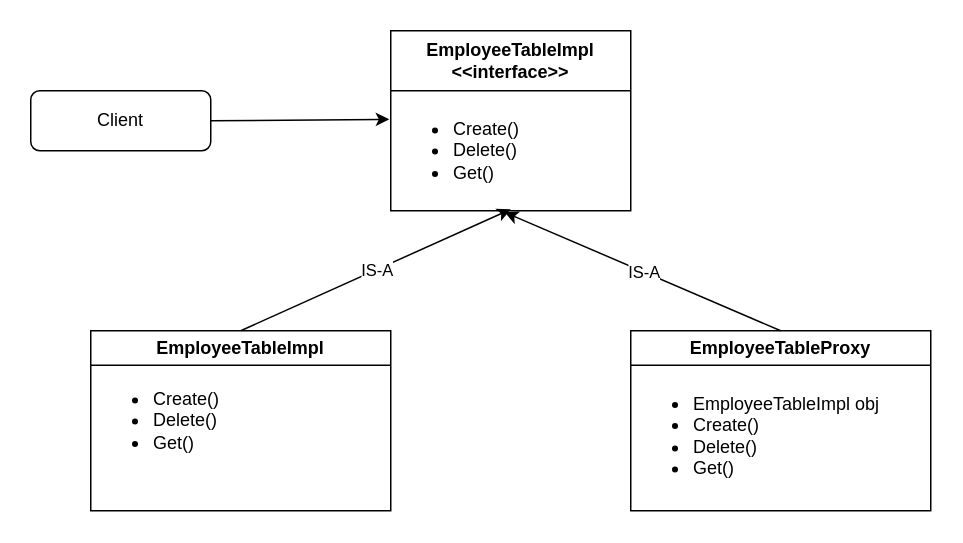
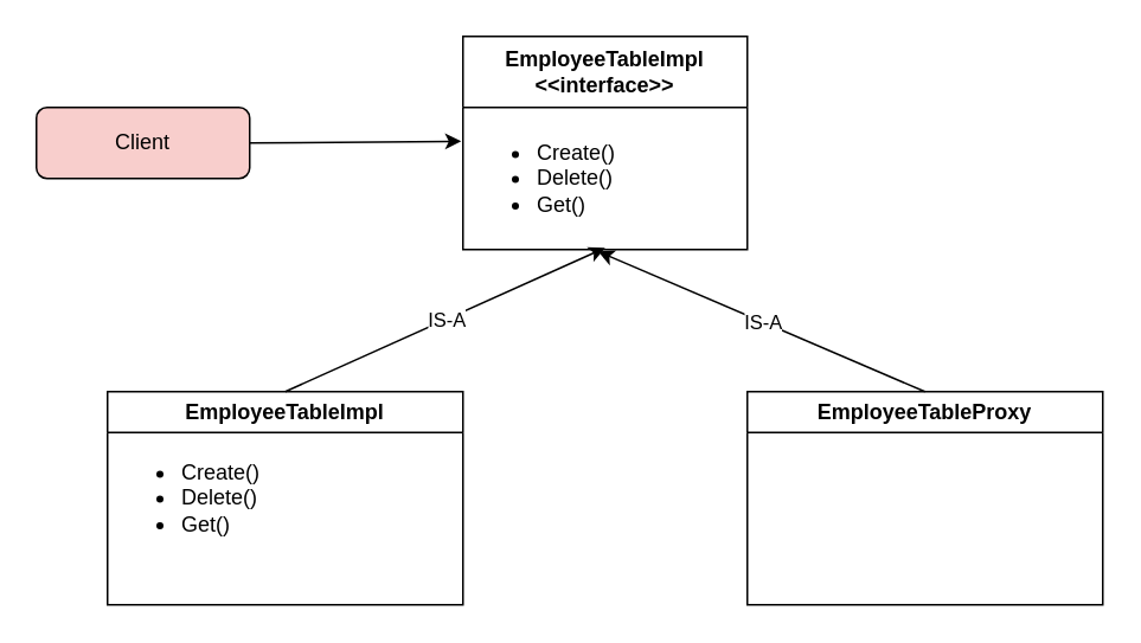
- <mxCell id="12" value="Client" style="rounded=1;whiteSpace=wrap;html=1;" vertex="1" parent="1"><mxGeometry x="20" y="60" width="120" height="40" as="geometry" /></mxCell>
+ <mxCell id="12" value="Client" style="rounded=1;whiteSpace=wrap;html=1;fillColor=#f8cecc;" vertex="1" parent="1"><mxGeometry x="20" y="60" width="120" height="40" as="geometry" /></mxCell>
- <mxCell id="7" value="&lt;ul&gt;&lt;li&gt;EmployeeTableImpl obj&lt;/li&gt;&lt;li&gt;Create()&lt;/li&gt;&lt;li&gt;Delete()&lt;/li&gt;&lt;li&gt;Get()&lt;/li&gt;&lt;/ul&gt;" style="text;html=1;align=left;verticalAlign=middle;resizable=0;points=[];autosize=1;strokeColor=none;fillColor=none;" vertex="1" parent="6"><mxGeometry y="20" width="190" height="100" as="geometry" /></mxCell>
